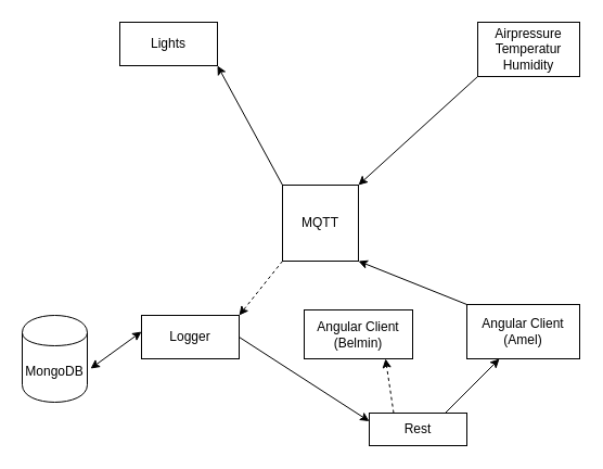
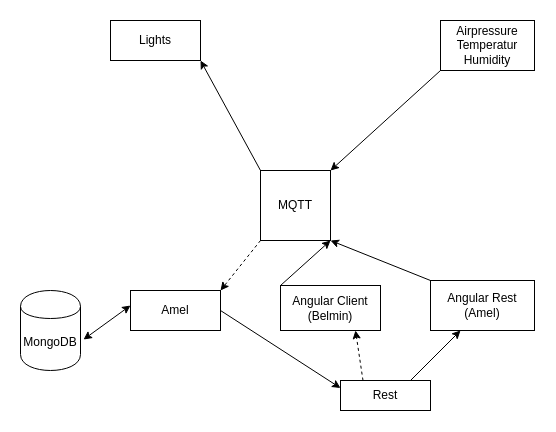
+ <mxCell id="16" value="" style="endArrow=classic;html=1;exitX=0;exitY=0;exitDx=0;exitDy=0;entryX=1;entryY=1;entryDx=0;entryDy=0;" edge="1" parent="1" source="14" target="4"><mxGeometry width="50" height="50" relative="1" as="geometry"><mxPoint x="350" y="330" as="sourcePoint" /><mxPoint x="400" y="280" as="targetPoint" /></mxGeometry></mxCell>
- <mxCell id="13" value="&lt;div&gt;Angular Client&lt;/div&gt;&lt;div&gt;(Amel)&lt;br&gt;&lt;/div&gt;" style="rounded=0;whiteSpace=wrap;html=1;" vertex="1" parent="1"><mxGeometry x="430" y="280" width="104" height="50" as="geometry" /></mxCell>
+ <mxCell id="13" value="&lt;div&gt;Angular Rest&lt;/div&gt;&lt;div&gt;(Amel)&lt;br&gt;&lt;/div&gt;" style="rounded=0;whiteSpace=wrap;html=1;" vertex="1" parent="1"><mxGeometry x="430" y="280" width="104" height="50" as="geometry" /></mxCell>
- <mxCell id="5" value="Logger" style="rounded=0;whiteSpace=wrap;html=1;" vertex="1" parent="1"><mxGeometry x="130" y="290" width="90" height="40" as="geometry" /></mxCell>
+ <mxCell id="5" value="Amel" style="rounded=0;whiteSpace=wrap;html=1;" vertex="1" parent="1"><mxGeometry x="130" y="290" width="90" height="40" as="geometry" /></mxCell>
